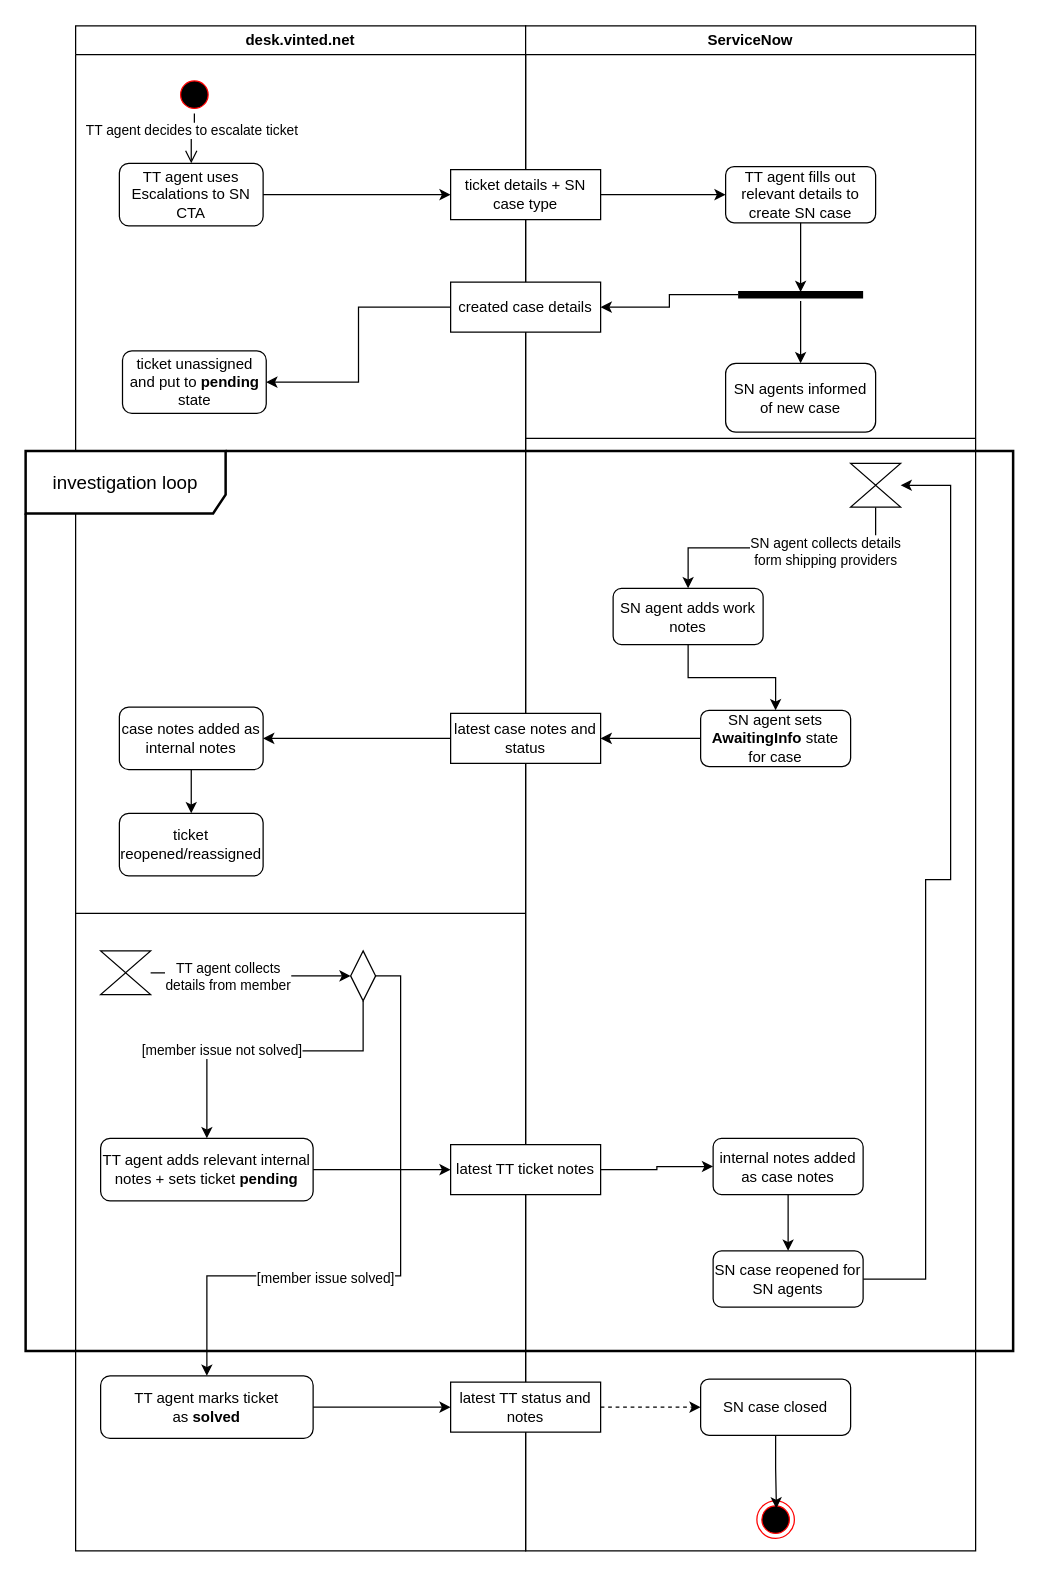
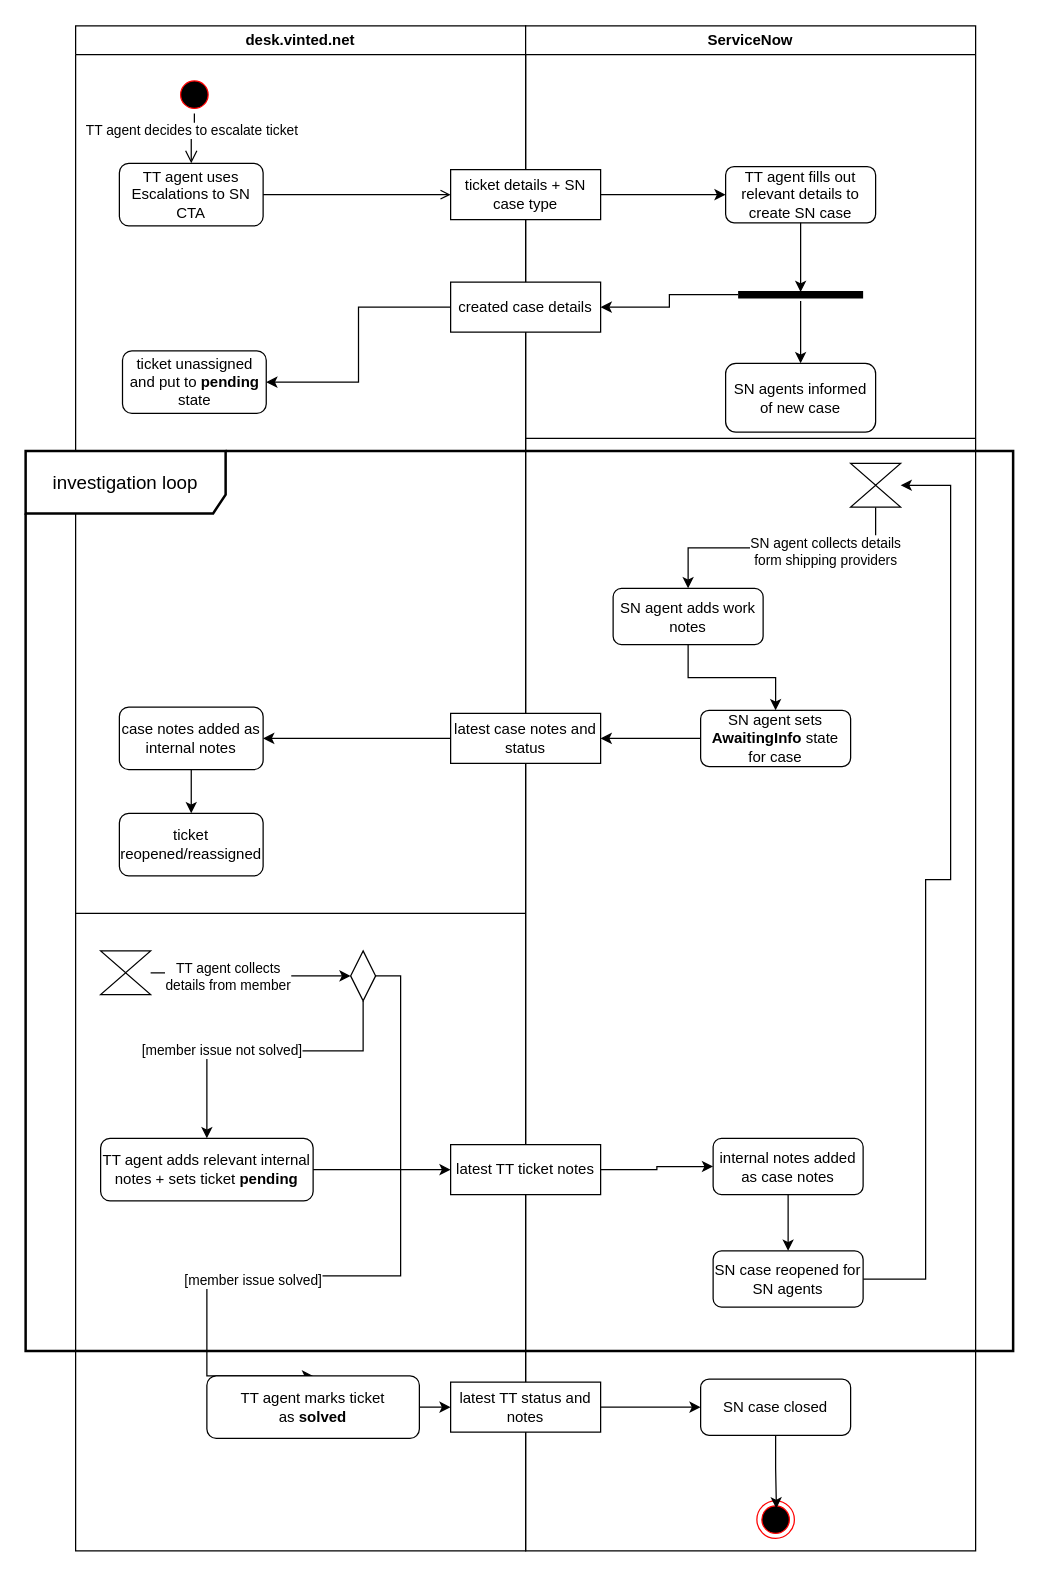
- <mxCell id="47" value="" style="edgeStyle=orthogonalEdgeStyle;rounded=0;orthogonalLoop=1;jettySize=auto;html=1;entryX=0;entryY=0.5;entryDx=0;entryDy=0;" edge="1" parent="1" source="5" target="46"><mxGeometry relative="1" as="geometry"><mxPoint x="265" y="180" as="targetPoint" /></mxGeometry></mxCell>
+ <mxCell id="47" value="" style="edgeStyle=orthogonalEdgeStyle;rounded=0;orthogonalLoop=1;jettySize=auto;html=1;entryX=0;entryY=0.5;entryDx=0;entryDy=0;endArrow=open;" edge="1" parent="1" source="5" target="46"><mxGeometry relative="1" as="geometry"><mxPoint x="265" y="180" as="targetPoint" /></mxGeometry></mxCell>
- <mxCell id="20" value="TT agent marks ticket as&amp;nbsp;&lt;b&gt;solved&lt;/b&gt;" style="rounded=1;whiteSpace=wrap;html=1;" vertex="1" parent="2"><mxGeometry x="20" y="1080" width="170" height="50" as="geometry" /></mxCell>
+ <mxCell id="20" value="TT agent marks ticket as&amp;nbsp;&lt;b&gt;solved&lt;/b&gt;" style="rounded=1;whiteSpace=wrap;html=1;" vertex="1" parent="2"><mxGeometry x="105" y="1080" width="170" height="50" as="geometry" /></mxCell>
- <mxCell id="40" style="edgeStyle=orthogonalEdgeStyle;rounded=0;orthogonalLoop=1;jettySize=auto;html=1;entryX=0;entryY=0.5;entryDx=0;entryDy=0;dashed=1;" edge="1" parent="21" source="41" target="42"><mxGeometry relative="1" as="geometry" /></mxCell>
+ <mxCell id="40" style="edgeStyle=orthogonalEdgeStyle;rounded=0;orthogonalLoop=1;jettySize=auto;html=1;entryX=0;entryY=0.5;entryDx=0;entryDy=0;" edge="1" parent="21" source="41" target="42"><mxGeometry relative="1" as="geometry" /></mxCell>
